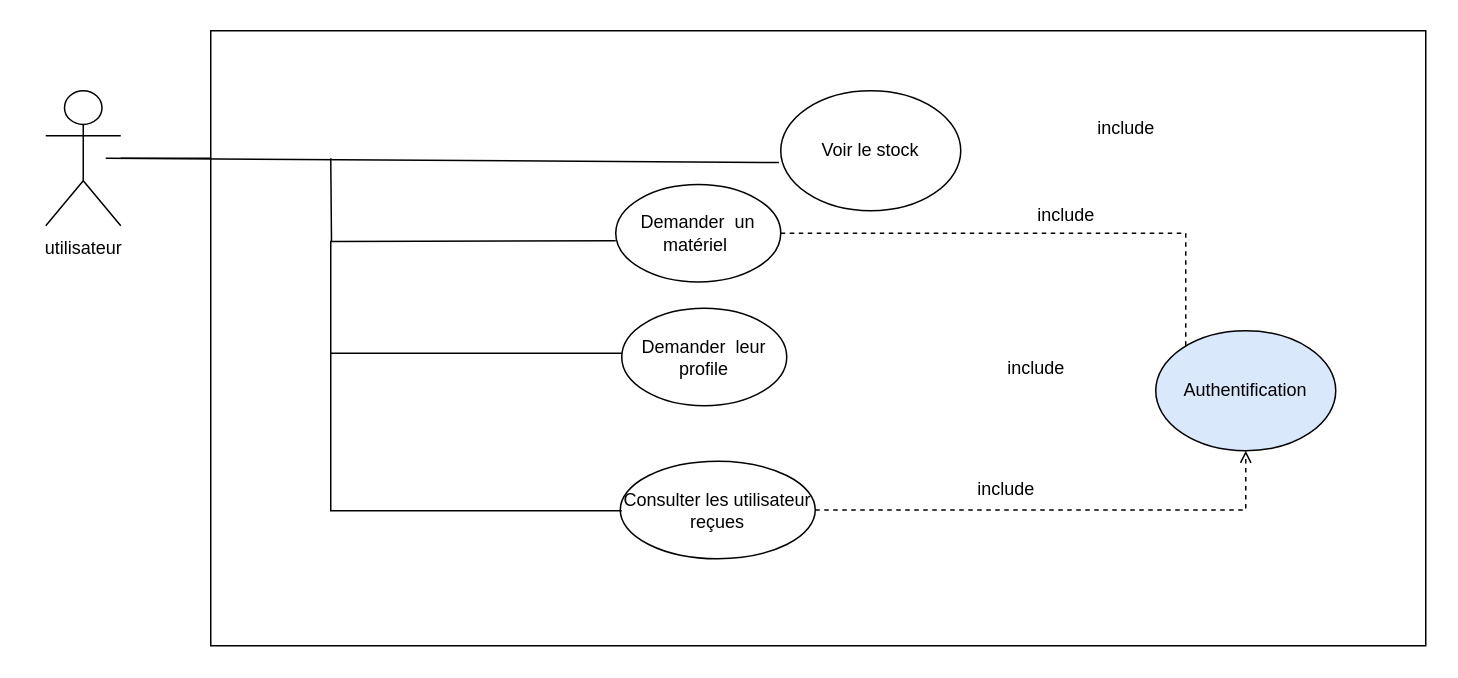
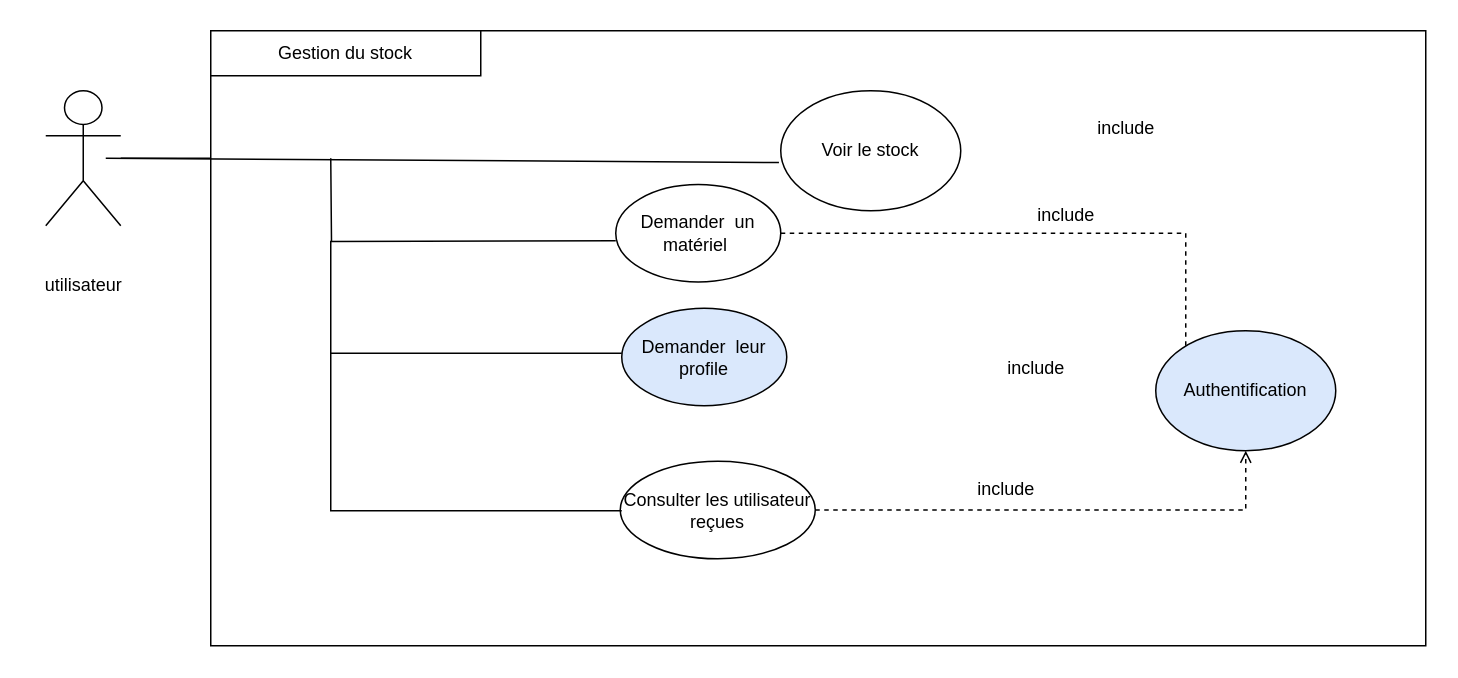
+ <mxCell id="6" value="Gestion du stock" style="rounded=0;whiteSpace=wrap;html=1;" parent="1" vertex="1"><mxGeometry x="140" y="20" width="180" height="30" as="geometry" /></mxCell>
- <mxCell id="4" value="utilisateur" style="text;html=1;align=center;verticalAlign=middle;resizable=0;points=[];autosize=1;strokeColor=none;fillColor=none;" parent="1" vertex="1"><mxGeometry x="20" y="150" width="70" height="30" as="geometry" /></mxCell>
+ <mxCell id="4" value="utilisateur" style="text;html=1;align=center;verticalAlign=middle;resizable=0;points=[];autosize=1;strokeColor=none;fillColor=none;" parent="1" vertex="1"><mxGeometry x="20" y="175" width="70" height="30" as="geometry" /></mxCell>
- <mxCell id="14" value="Demander&amp;nbsp; leur profile" style="ellipse;whiteSpace=wrap;html=1;" vertex="1" parent="1"><mxGeometry x="414" y="205" width="110" height="65" as="geometry" /></mxCell>
+ <mxCell id="14" value="Demander&amp;nbsp; leur profile" style="ellipse;whiteSpace=wrap;html=1;fillColor=#dae8fc;" vertex="1" parent="1"><mxGeometry x="414" y="205" width="110" height="65" as="geometry" /></mxCell>
